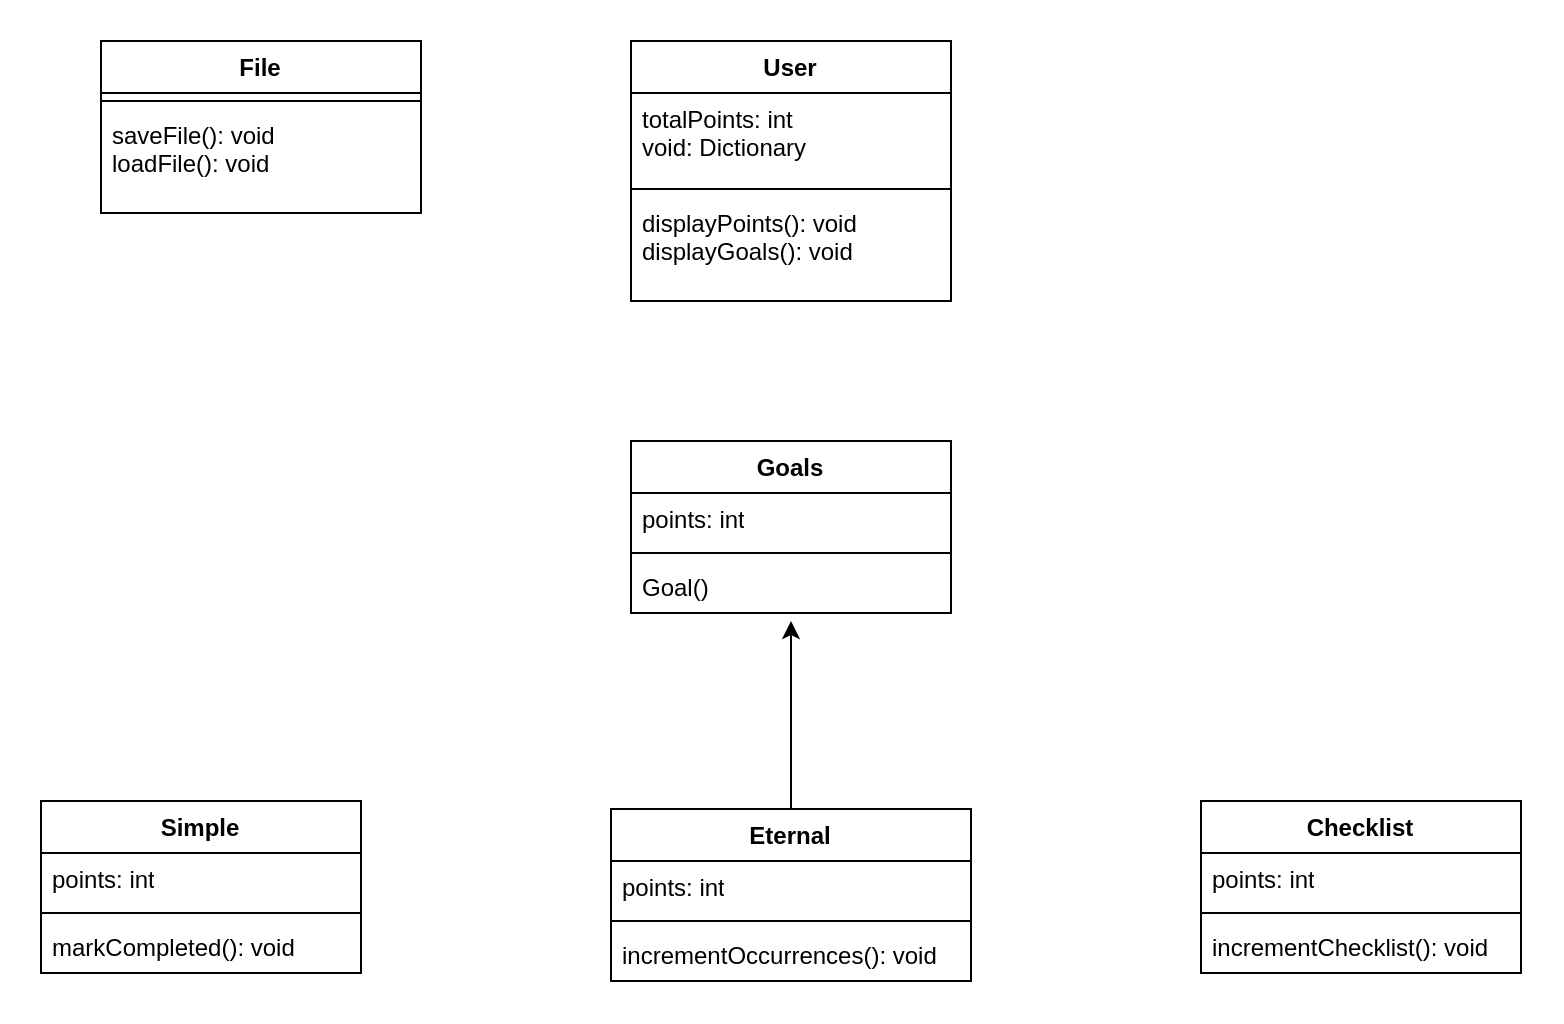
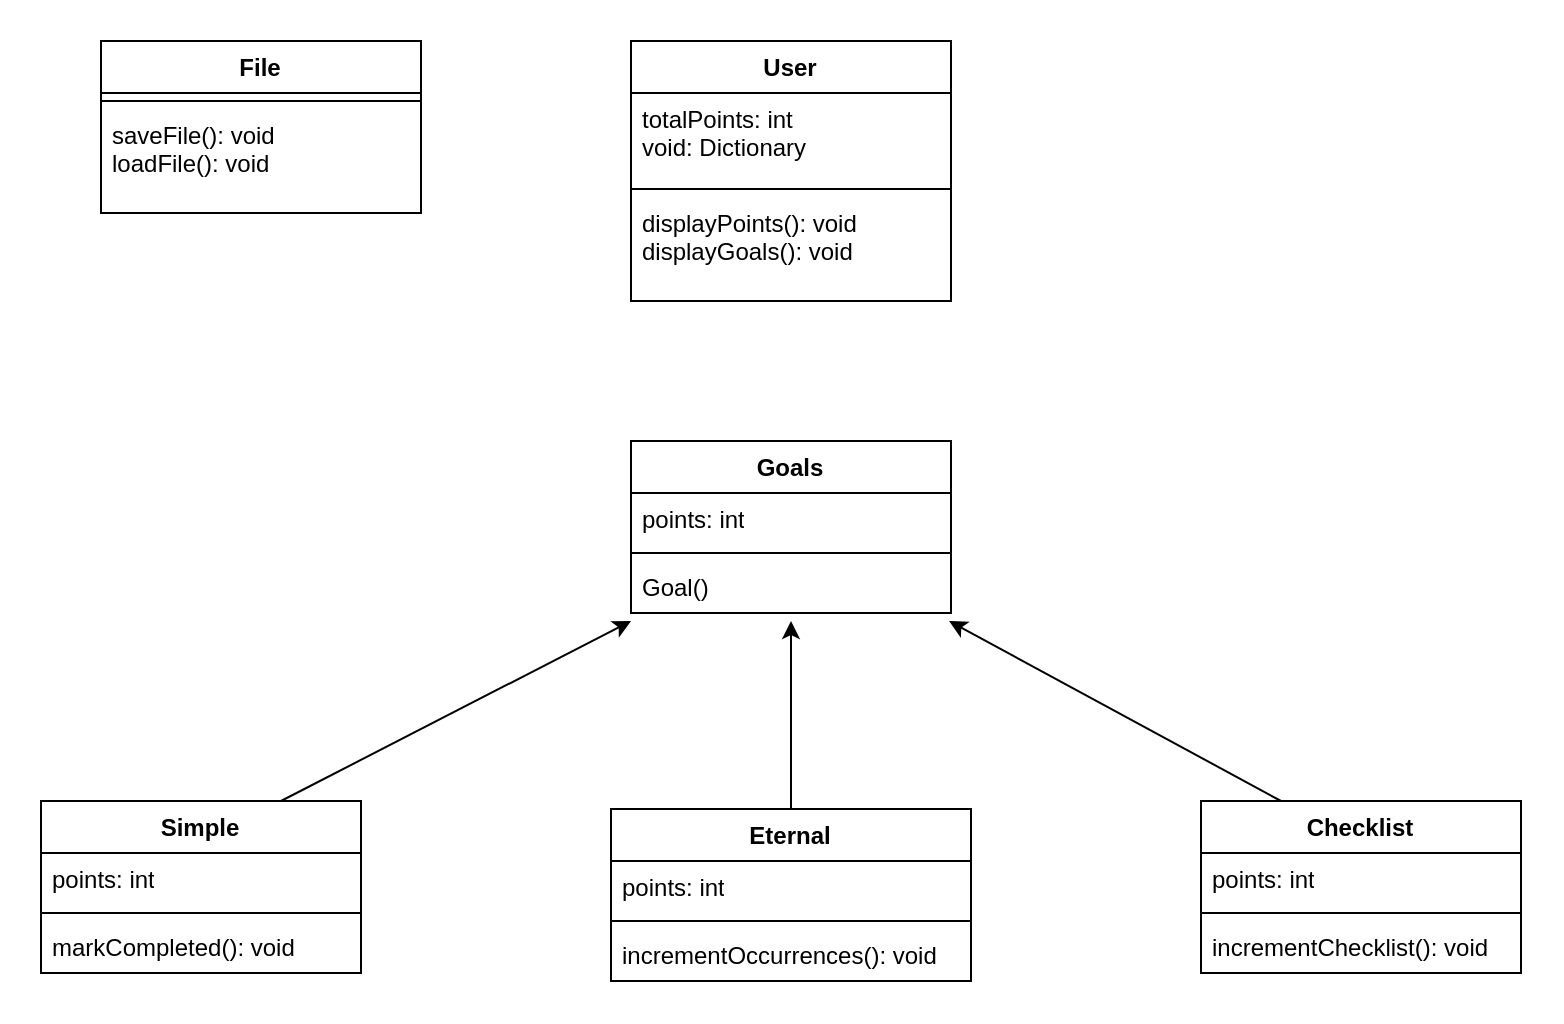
+ <mxCell id="6" style="rounded=0;orthogonalLoop=1;jettySize=auto;html=1;exitX=0.75;exitY=0;exitDx=0;exitDy=0;entryX=0;entryY=1.154;entryDx=0;entryDy=0;entryPerimeter=0;" edge="1" parent="1" source="7" target="5"><mxGeometry relative="1" as="geometry" /></mxCell>
+ <mxCell id="16" style="rounded=0;orthogonalLoop=1;jettySize=auto;html=1;exitX=0.25;exitY=0;exitDx=0;exitDy=0;entryX=0.994;entryY=1.154;entryDx=0;entryDy=0;entryPerimeter=0;" edge="1" parent="1" source="17" target="5"><mxGeometry relative="1" as="geometry" /></mxCell>
